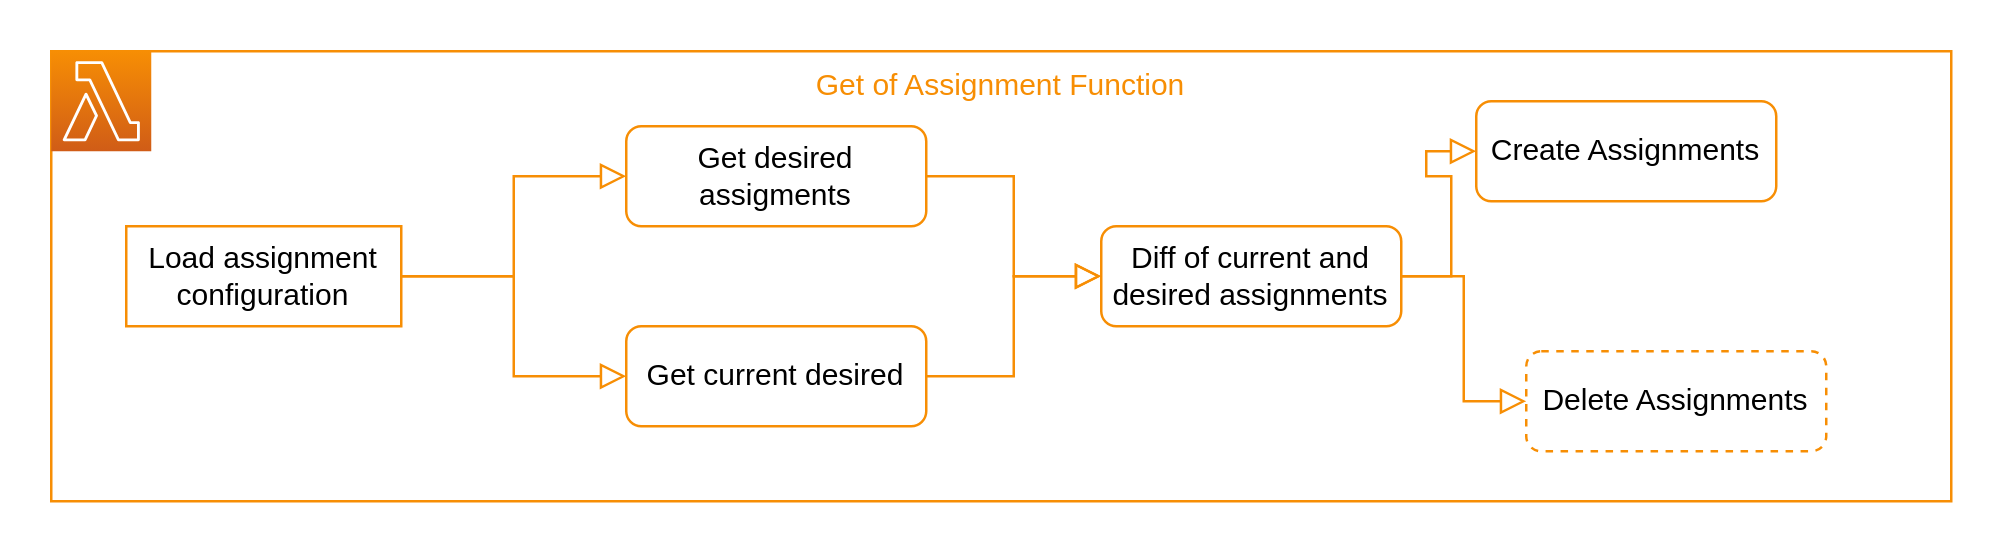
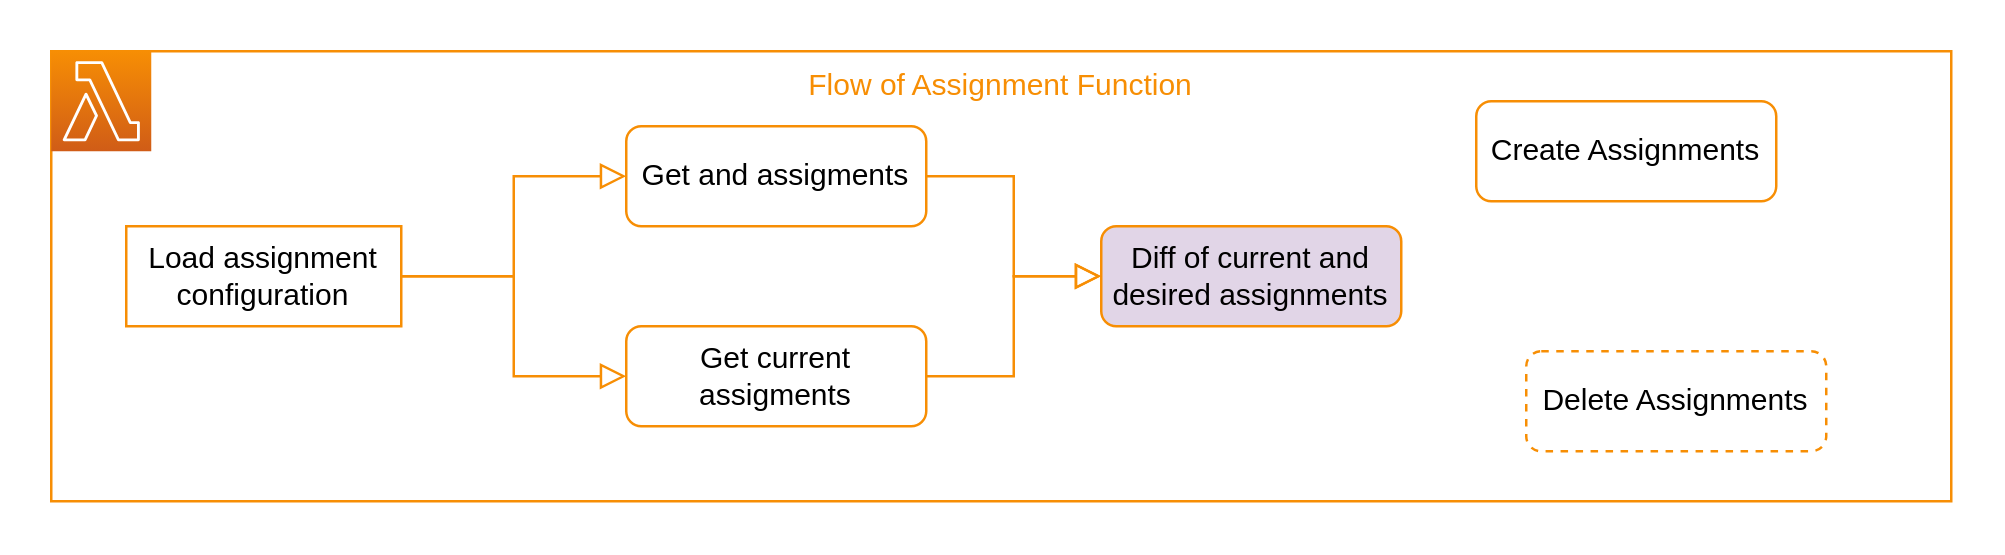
- <mxCell id="2" value="Get of Assignment Function" style="fillColor=none;strokeColor=#F78E04;verticalAlign=top;fontStyle=0;fontColor=#F78E04;" vertex="1" parent="1"><mxGeometry x="20" y="20" width="760" height="180" as="geometry" /></mxCell>
+ <mxCell id="2" value="Flow of Assignment Function" style="fillColor=none;strokeColor=#F78E04;verticalAlign=top;fontStyle=0;fontColor=#F78E04;" vertex="1" parent="1"><mxGeometry x="20" y="20" width="760" height="180" as="geometry" /></mxCell>
- <mxCell id="10" value="Get desired assigments" style="rounded=1;whiteSpace=wrap;html=1;fontSize=12;glass=0;strokeWidth=1;shadow=0;strokeColor=#F78E04;" vertex="1" parent="1"><mxGeometry x="250" y="50" width="120" height="40" as="geometry" /></mxCell>
+ <mxCell id="10" value="Get and assigments" style="rounded=1;whiteSpace=wrap;html=1;fontSize=12;glass=0;strokeWidth=1;shadow=0;strokeColor=#F78E04;" vertex="1" parent="1"><mxGeometry x="250" y="50" width="120" height="40" as="geometry" /></mxCell>
- <mxCell id="6" style="edgeStyle=orthogonalEdgeStyle;rounded=0;orthogonalLoop=1;jettySize=auto;html=1;entryX=0;entryY=0.5;entryDx=0;entryDy=0;endArrow=block;endFill=0;endSize=8;strokeColor=#F78E04;" edge="1" parent="1" source="8" target="13"><mxGeometry relative="1" as="geometry" /></mxCell>
- <mxCell id="8" value="Diff of current and desired assignments" style="rounded=1;whiteSpace=wrap;html=1;fontSize=12;glass=0;strokeWidth=1;shadow=0;strokeColor=#F78E04;" vertex="1" parent="1"><mxGeometry x="440" y="90" width="120" height="40" as="geometry" /></mxCell>
+ <mxCell id="8" value="Diff of current and desired assignments" style="rounded=1;whiteSpace=wrap;html=1;fontSize=12;glass=0;strokeWidth=1;shadow=0;strokeColor=#F78E04;fillColor=#e1d5e7;" vertex="1" parent="1"><mxGeometry x="440" y="90" width="120" height="40" as="geometry" /></mxCell>
- <mxCell id="7" style="edgeStyle=orthogonalEdgeStyle;rounded=0;orthogonalLoop=1;jettySize=auto;html=1;entryX=0;entryY=0.5;entryDx=0;entryDy=0;endArrow=block;endFill=0;endSize=8;strokeColor=#F78E04;" edge="1" parent="1" source="8" target="14"><mxGeometry relative="1" as="geometry" /></mxCell>
- <mxCell id="12" value="Get current desired" style="rounded=1;whiteSpace=wrap;html=1;fontSize=12;glass=0;strokeWidth=1;shadow=0;strokeColor=#F78E04;" vertex="1" parent="1"><mxGeometry x="250" y="130" width="120" height="40" as="geometry" /></mxCell>
+ <mxCell id="12" value="Get current assigments" style="rounded=1;whiteSpace=wrap;html=1;fontSize=12;glass=0;strokeWidth=1;shadow=0;strokeColor=#F78E04;" vertex="1" parent="1"><mxGeometry x="250" y="130" width="120" height="40" as="geometry" /></mxCell>
